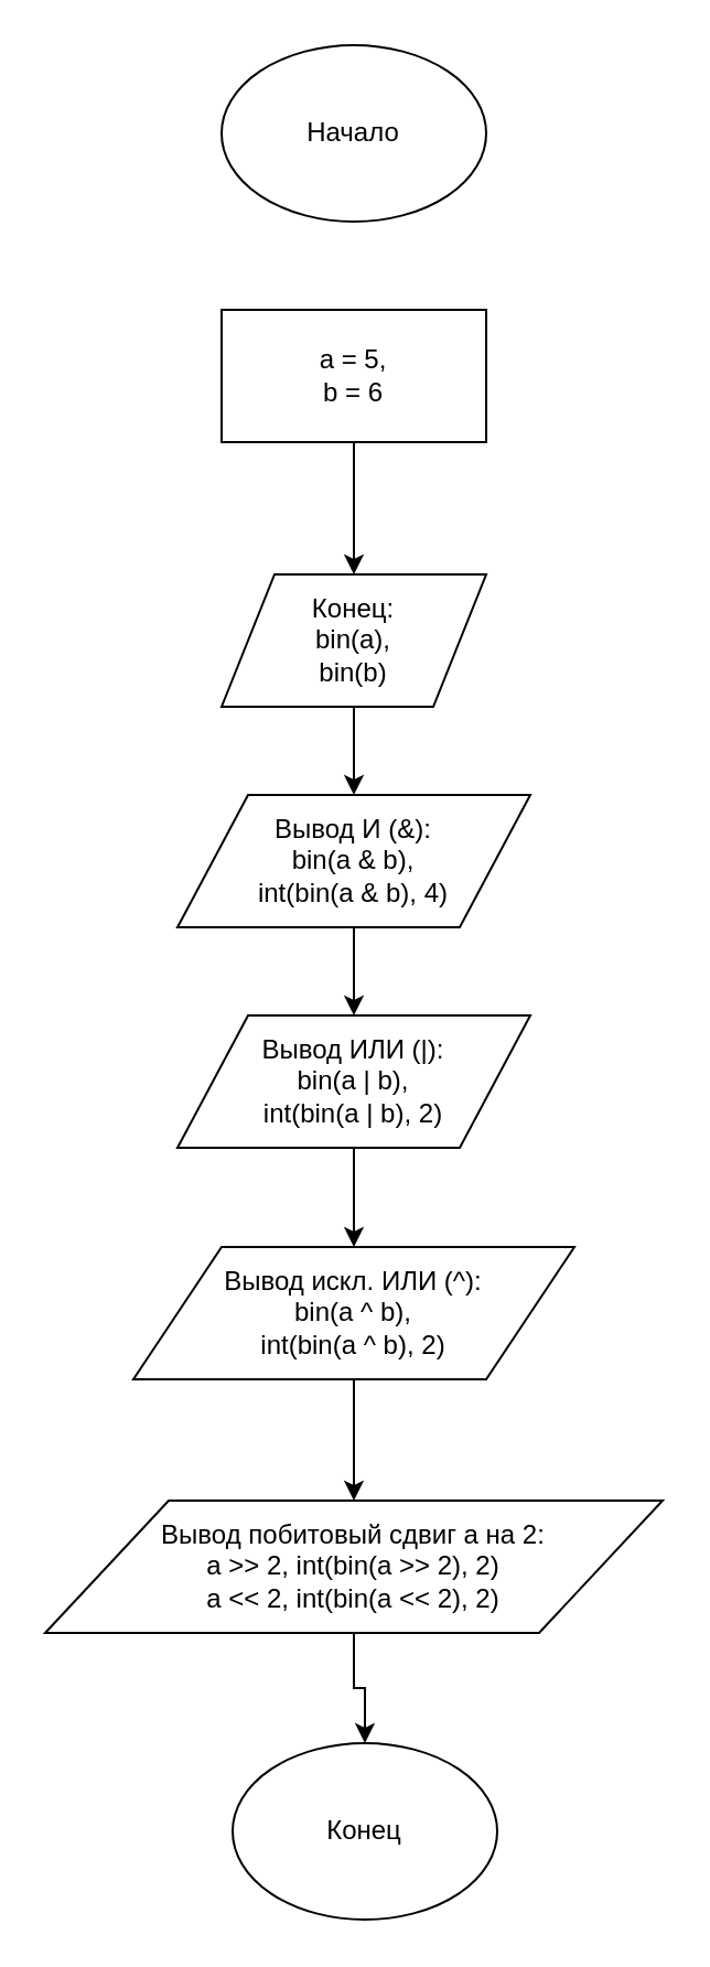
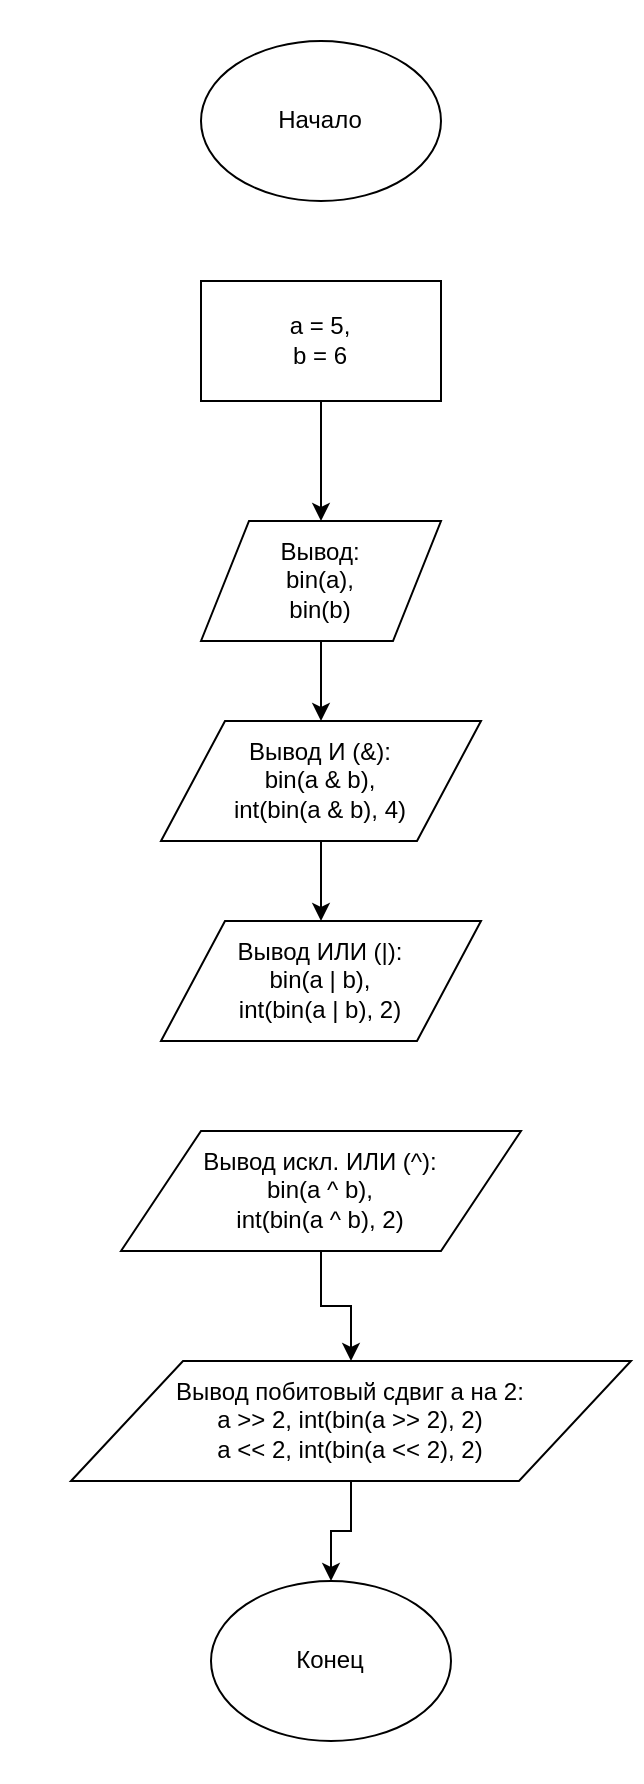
- <mxCell id="6" value="Конец:&lt;br&gt;bin(a),&lt;br&gt;bin(b)" style="shape=parallelogram;perimeter=parallelogramPerimeter;whiteSpace=wrap;html=1;" parent="1" vertex="1"><mxGeometry x="100" y="260" width="120" height="60" as="geometry" /></mxCell>
+ <mxCell id="6" value="Вывод:&lt;br&gt;bin(a),&lt;br&gt;bin(b)" style="shape=parallelogram;perimeter=parallelogramPerimeter;whiteSpace=wrap;html=1;" parent="1" vertex="1"><mxGeometry x="100" y="260" width="120" height="60" as="geometry" /></mxCell>
- <mxCell id="9" style="edgeStyle=orthogonalEdgeStyle;rounded=0;orthogonalLoop=1;jettySize=auto;html=1;exitX=0.5;exitY=1;exitDx=0;exitDy=0;entryX=0.5;entryY=0;entryDx=0;entryDy=0;" parent="1" source="10" target="12" edge="1"><mxGeometry relative="1" as="geometry" /></mxCell>
- <mxCell id="15" value="Вывод побитовый сдвиг a на 2:&lt;br&gt;a &amp;gt;&amp;gt; 2, int(bin(a &amp;gt;&amp;gt; 2), 2)&lt;br&gt;a &amp;lt;&amp;lt; 2, int(bin(a &amp;lt;&amp;lt; 2), 2)" style="shape=parallelogram;perimeter=parallelogramPerimeter;whiteSpace=wrap;html=1;" parent="1" vertex="1"><mxGeometry x="20" y="680" width="280" height="60" as="geometry" /></mxCell>
+ <mxCell id="15" value="Вывод побитовый сдвиг a на 2:&lt;br&gt;a &amp;gt;&amp;gt; 2, int(bin(a &amp;gt;&amp;gt; 2), 2)&lt;br&gt;a &amp;lt;&amp;lt; 2, int(bin(a &amp;lt;&amp;lt; 2), 2)" style="shape=parallelogram;perimeter=parallelogramPerimeter;whiteSpace=wrap;html=1;" parent="1" vertex="1"><mxGeometry x="35" y="680" width="280" height="60" as="geometry" /></mxCell>
